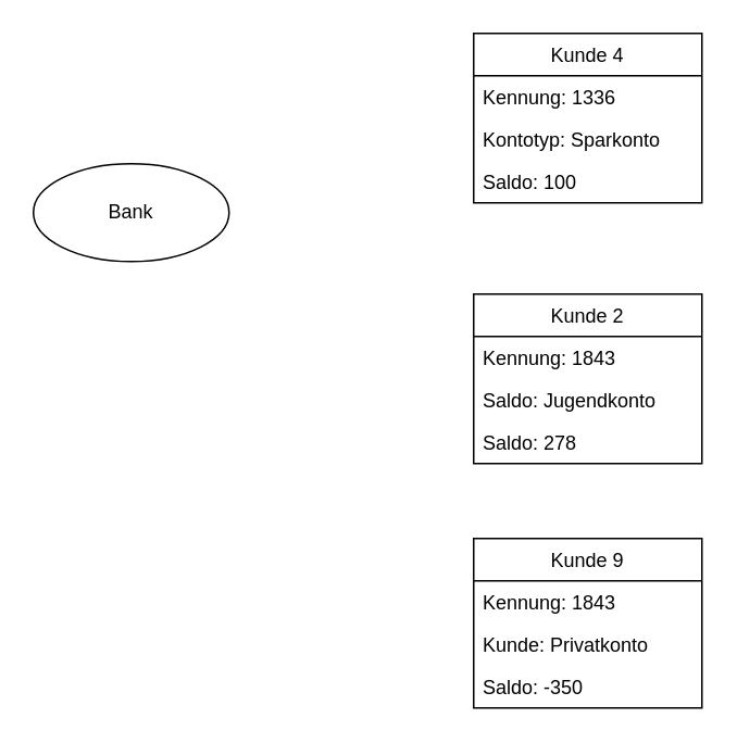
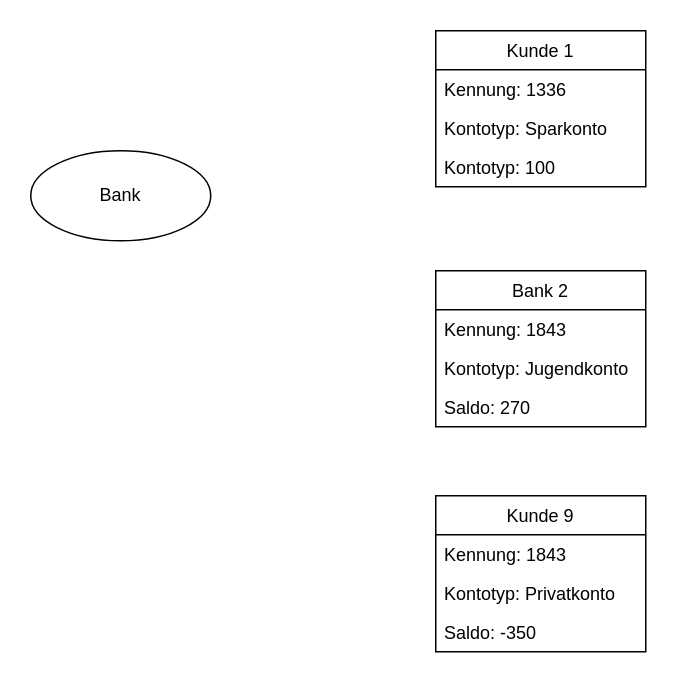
- <mxCell id="7" value="Kunde 4" style="swimlane;fontStyle=0;childLayout=stackLayout;horizontal=1;startSize=26;fillColor=none;horizontalStack=0;resizeParent=1;resizeParentMax=0;resizeLast=0;collapsible=1;marginBottom=0;" vertex="1" parent="1"><mxGeometry x="290" y="20" width="140" height="104" as="geometry" /></mxCell>
+ <mxCell id="7" value="Kunde 1" style="swimlane;fontStyle=0;childLayout=stackLayout;horizontal=1;startSize=26;fillColor=none;horizontalStack=0;resizeParent=1;resizeParentMax=0;resizeLast=0;collapsible=1;marginBottom=0;" vertex="1" parent="1"><mxGeometry x="290" y="20" width="140" height="104" as="geometry" /></mxCell>
- <mxCell id="10" value="Saldo: 100" style="text;strokeColor=none;fillColor=none;align=left;verticalAlign=top;spacingLeft=4;spacingRight=4;overflow=hidden;rotatable=0;points=[[0,0.5],[1,0.5]];portConstraint=eastwest;" vertex="1" parent="7"><mxGeometry y="78" width="140" height="26" as="geometry" /></mxCell>
+ <mxCell id="10" value="Kontotyp: 100" style="text;strokeColor=none;fillColor=none;align=left;verticalAlign=top;spacingLeft=4;spacingRight=4;overflow=hidden;rotatable=0;points=[[0,0.5],[1,0.5]];portConstraint=eastwest;" vertex="1" parent="7"><mxGeometry y="78" width="140" height="26" as="geometry" /></mxCell>
- <mxCell id="3" value="Kunde 2" style="swimlane;fontStyle=0;childLayout=stackLayout;horizontal=1;startSize=26;fillColor=none;horizontalStack=0;resizeParent=1;resizeParentMax=0;resizeLast=0;collapsible=1;marginBottom=0;" vertex="1" parent="1"><mxGeometry x="290" y="180" width="140" height="104" as="geometry" /></mxCell>
+ <mxCell id="3" value="Bank 2" style="swimlane;fontStyle=0;childLayout=stackLayout;horizontal=1;startSize=26;fillColor=none;horizontalStack=0;resizeParent=1;resizeParentMax=0;resizeLast=0;collapsible=1;marginBottom=0;" vertex="1" parent="1"><mxGeometry x="290" y="180" width="140" height="104" as="geometry" /></mxCell>
- <mxCell id="5" value="Saldo: Jugendkonto" style="text;strokeColor=none;fillColor=none;align=left;verticalAlign=top;spacingLeft=4;spacingRight=4;overflow=hidden;rotatable=0;points=[[0,0.5],[1,0.5]];portConstraint=eastwest;" vertex="1" parent="3"><mxGeometry y="52" width="140" height="26" as="geometry" /></mxCell>
+ <mxCell id="5" value="Kontotyp: Jugendkonto" style="text;strokeColor=none;fillColor=none;align=left;verticalAlign=top;spacingLeft=4;spacingRight=4;overflow=hidden;rotatable=0;points=[[0,0.5],[1,0.5]];portConstraint=eastwest;" vertex="1" parent="3"><mxGeometry y="52" width="140" height="26" as="geometry" /></mxCell>
- <mxCell id="6" value="Saldo: 278" style="text;strokeColor=none;fillColor=none;align=left;verticalAlign=top;spacingLeft=4;spacingRight=4;overflow=hidden;rotatable=0;points=[[0,0.5],[1,0.5]];portConstraint=eastwest;" vertex="1" parent="3"><mxGeometry y="78" width="140" height="26" as="geometry" /></mxCell>
+ <mxCell id="6" value="Saldo: 270" style="text;strokeColor=none;fillColor=none;align=left;verticalAlign=top;spacingLeft=4;spacingRight=4;overflow=hidden;rotatable=0;points=[[0,0.5],[1,0.5]];portConstraint=eastwest;" vertex="1" parent="3"><mxGeometry y="78" width="140" height="26" as="geometry" /></mxCell>
- <mxCell id="13" value="Kunde: Privatkonto" style="text;strokeColor=none;fillColor=none;align=left;verticalAlign=top;spacingLeft=4;spacingRight=4;overflow=hidden;rotatable=0;points=[[0,0.5],[1,0.5]];portConstraint=eastwest;" vertex="1" parent="11"><mxGeometry y="52" width="140" height="26" as="geometry" /></mxCell>
+ <mxCell id="13" value="Kontotyp: Privatkonto" style="text;strokeColor=none;fillColor=none;align=left;verticalAlign=top;spacingLeft=4;spacingRight=4;overflow=hidden;rotatable=0;points=[[0,0.5],[1,0.5]];portConstraint=eastwest;" vertex="1" parent="11"><mxGeometry y="52" width="140" height="26" as="geometry" /></mxCell>
